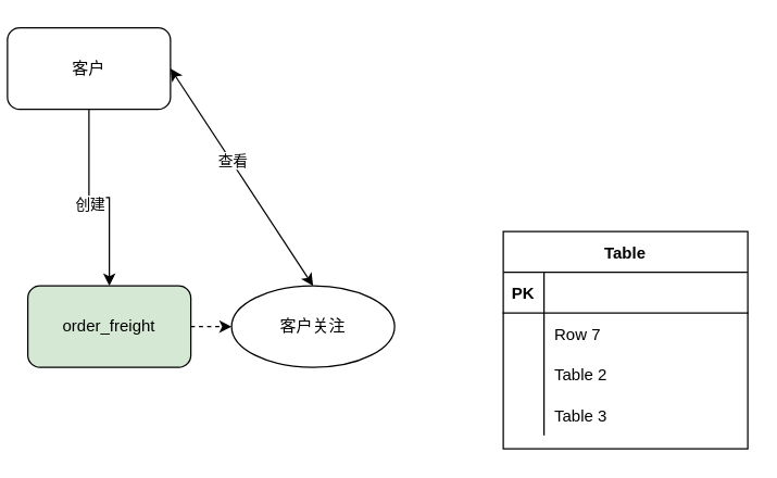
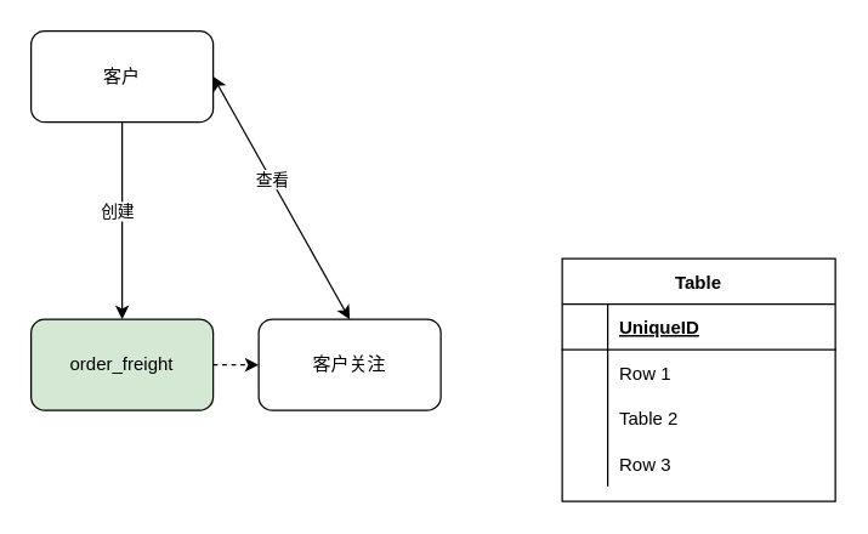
- <mxCell id="4" value="客户" style="rounded=1;whiteSpace=wrap;html=1;" vertex="1" parent="1"><mxGeometry x="5" y="20" width="120" height="60" as="geometry" /></mxCell>
+ <mxCell id="4" value="客户" style="rounded=1;whiteSpace=wrap;html=1;" vertex="1" parent="1"><mxGeometry x="20" y="20" width="120" height="60" as="geometry" /></mxCell>
- <mxCell id="12" value="PK" style="shape=partialRectangle;connectable=0;fillColor=none;top=0;left=0;bottom=0;right=0;fontStyle=1;overflow=hidden;" vertex="1" parent="11"><mxGeometry width="30" height="30" as="geometry" /></mxCell>
+ <mxCell id="13" value="UniqueID" style="shape=partialRectangle;connectable=0;fillColor=none;top=0;left=0;bottom=0;right=0;align=left;spacingLeft=6;fontStyle=5;overflow=hidden;" vertex="1" parent="11"><mxGeometry x="30" width="150" height="30" as="geometry" /></mxCell>
- <mxCell id="7" value="客户关注" style="ellipse;whiteSpace=wrap;html=1;" vertex="1" parent="1"><mxGeometry x="170" y="210" width="120" height="60" as="geometry" /></mxCell>
+ <mxCell id="7" value="客户关注" style="rounded=1;whiteSpace=wrap;html=1;" vertex="1" parent="1"><mxGeometry x="170" y="210" width="120" height="60" as="geometry" /></mxCell>
- <mxCell id="16" value="Row 7" style="shape=partialRectangle;connectable=0;fillColor=none;top=0;left=0;bottom=0;right=0;align=left;spacingLeft=6;overflow=hidden;" vertex="1" parent="14"><mxGeometry x="30" width="150" height="30" as="geometry" /></mxCell>
+ <mxCell id="16" value="Row 1" style="shape=partialRectangle;connectable=0;fillColor=none;top=0;left=0;bottom=0;right=0;align=left;spacingLeft=6;overflow=hidden;" vertex="1" parent="14"><mxGeometry x="30" width="150" height="30" as="geometry" /></mxCell>
- <mxCell id="22" value="Table 3" style="shape=partialRectangle;connectable=0;fillColor=none;top=0;left=0;bottom=0;right=0;align=left;spacingLeft=6;overflow=hidden;" vertex="1" parent="20"><mxGeometry x="30" width="150" height="30" as="geometry" /></mxCell>
+ <mxCell id="22" value="Row 3" style="shape=partialRectangle;connectable=0;fillColor=none;top=0;left=0;bottom=0;right=0;align=left;spacingLeft=6;overflow=hidden;" vertex="1" parent="20"><mxGeometry x="30" width="150" height="30" as="geometry" /></mxCell>
